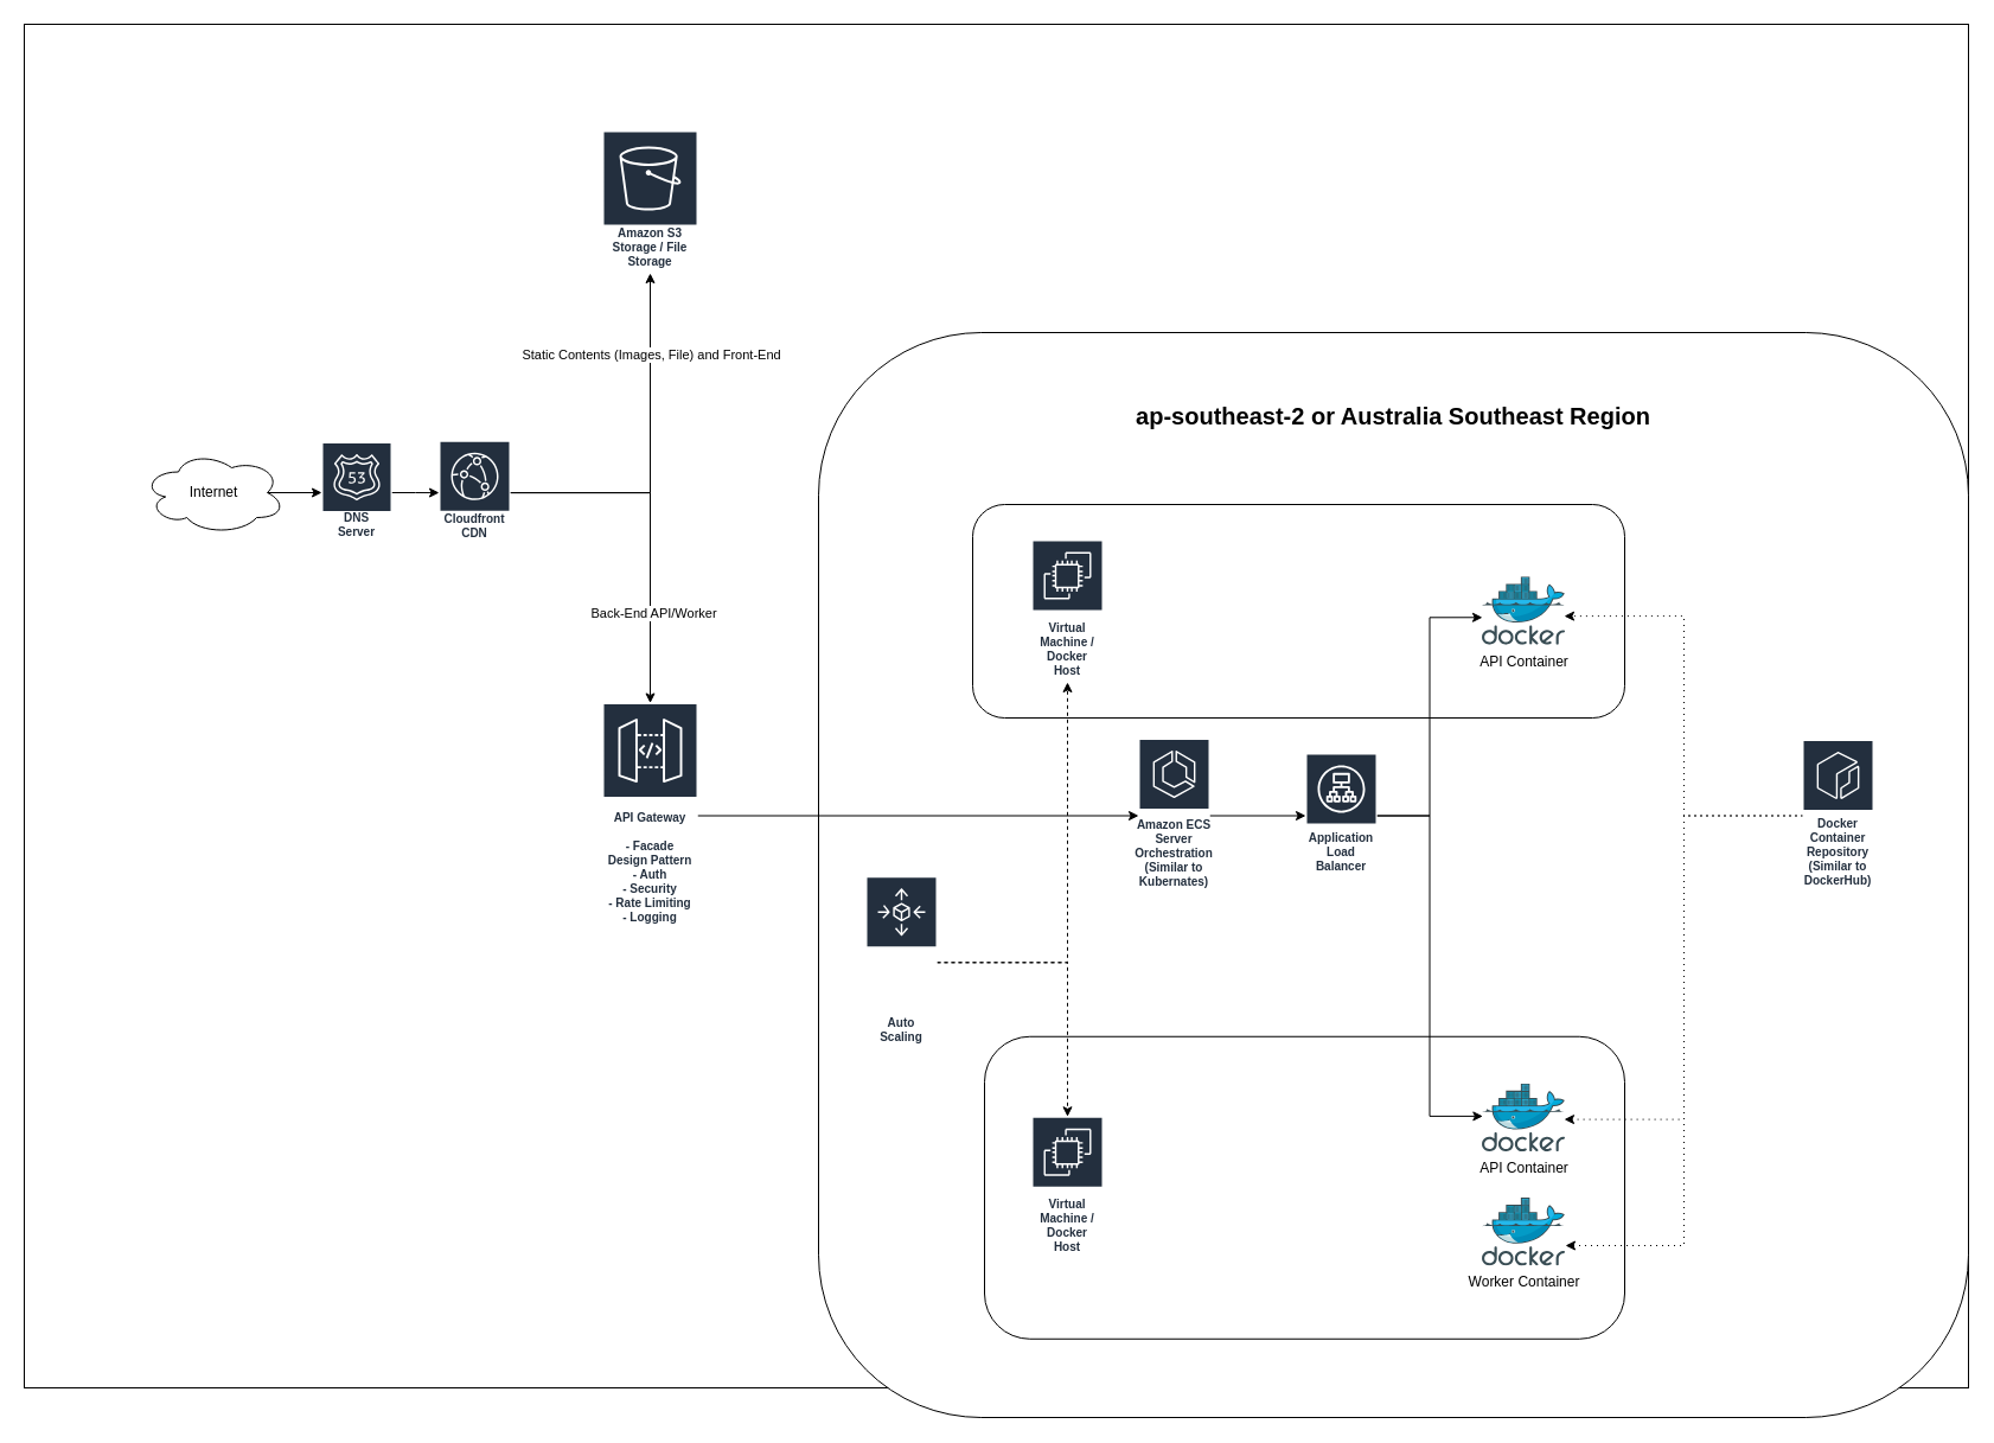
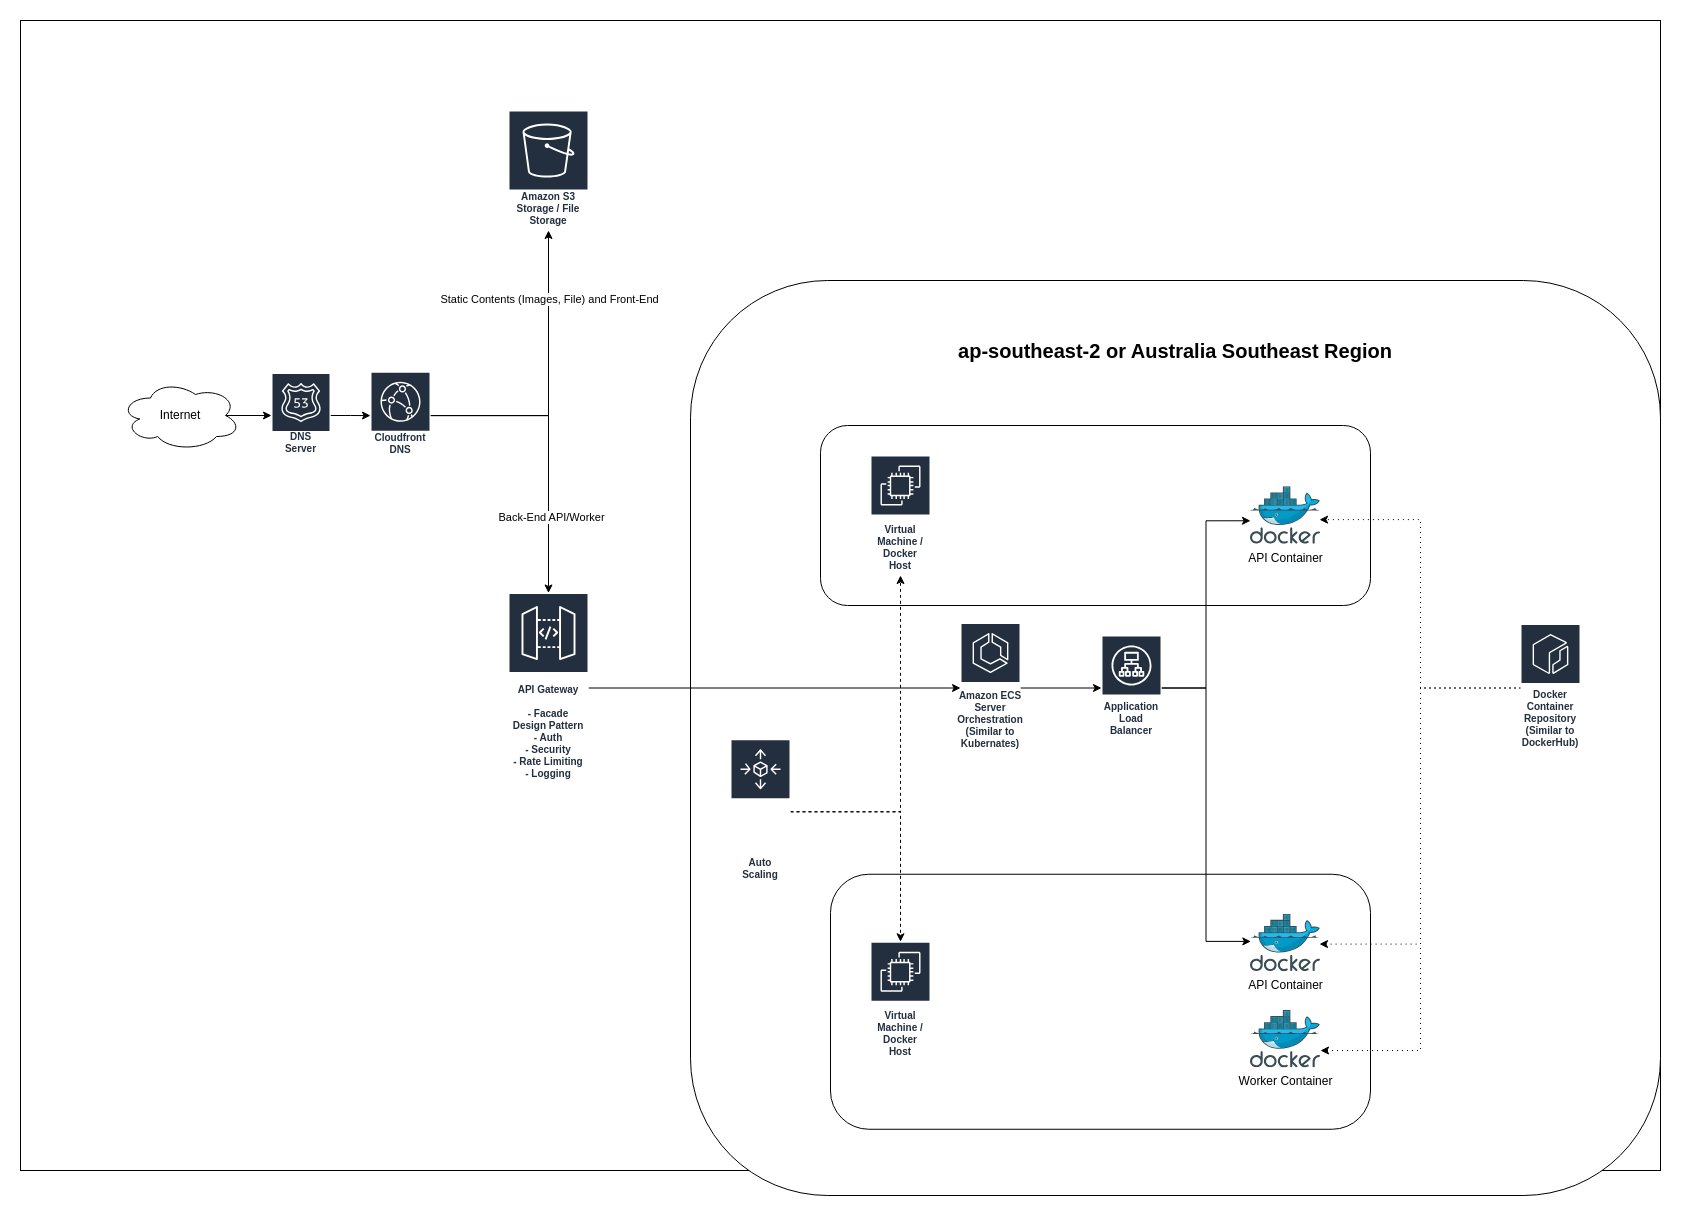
- <mxCell id="12" value="Cloudfront CDN" style="outlineConnect=0;fontColor=#232F3E;gradientColor=none;strokeColor=#ffffff;fillColor=#232F3E;dashed=0;verticalLabelPosition=middle;verticalAlign=bottom;align=center;html=1;whiteSpace=wrap;fontSize=10;fontStyle=1;spacing=3;shape=mxgraph.aws4.productIcon;prIcon=mxgraph.aws4.cloudfront;" parent="1" vertex="1"><mxGeometry x="370" y="371.25" width="60" height="87.5" as="geometry" /></mxCell>
+ <mxCell id="12" value="Cloudfront DNS" style="outlineConnect=0;fontColor=#232F3E;gradientColor=none;strokeColor=#ffffff;fillColor=#232F3E;dashed=0;verticalLabelPosition=middle;verticalAlign=bottom;align=center;html=1;whiteSpace=wrap;fontSize=10;fontStyle=1;spacing=3;shape=mxgraph.aws4.productIcon;prIcon=mxgraph.aws4.cloudfront;" parent="1" vertex="1"><mxGeometry x="370" y="371.25" width="60" height="87.5" as="geometry" /></mxCell>
